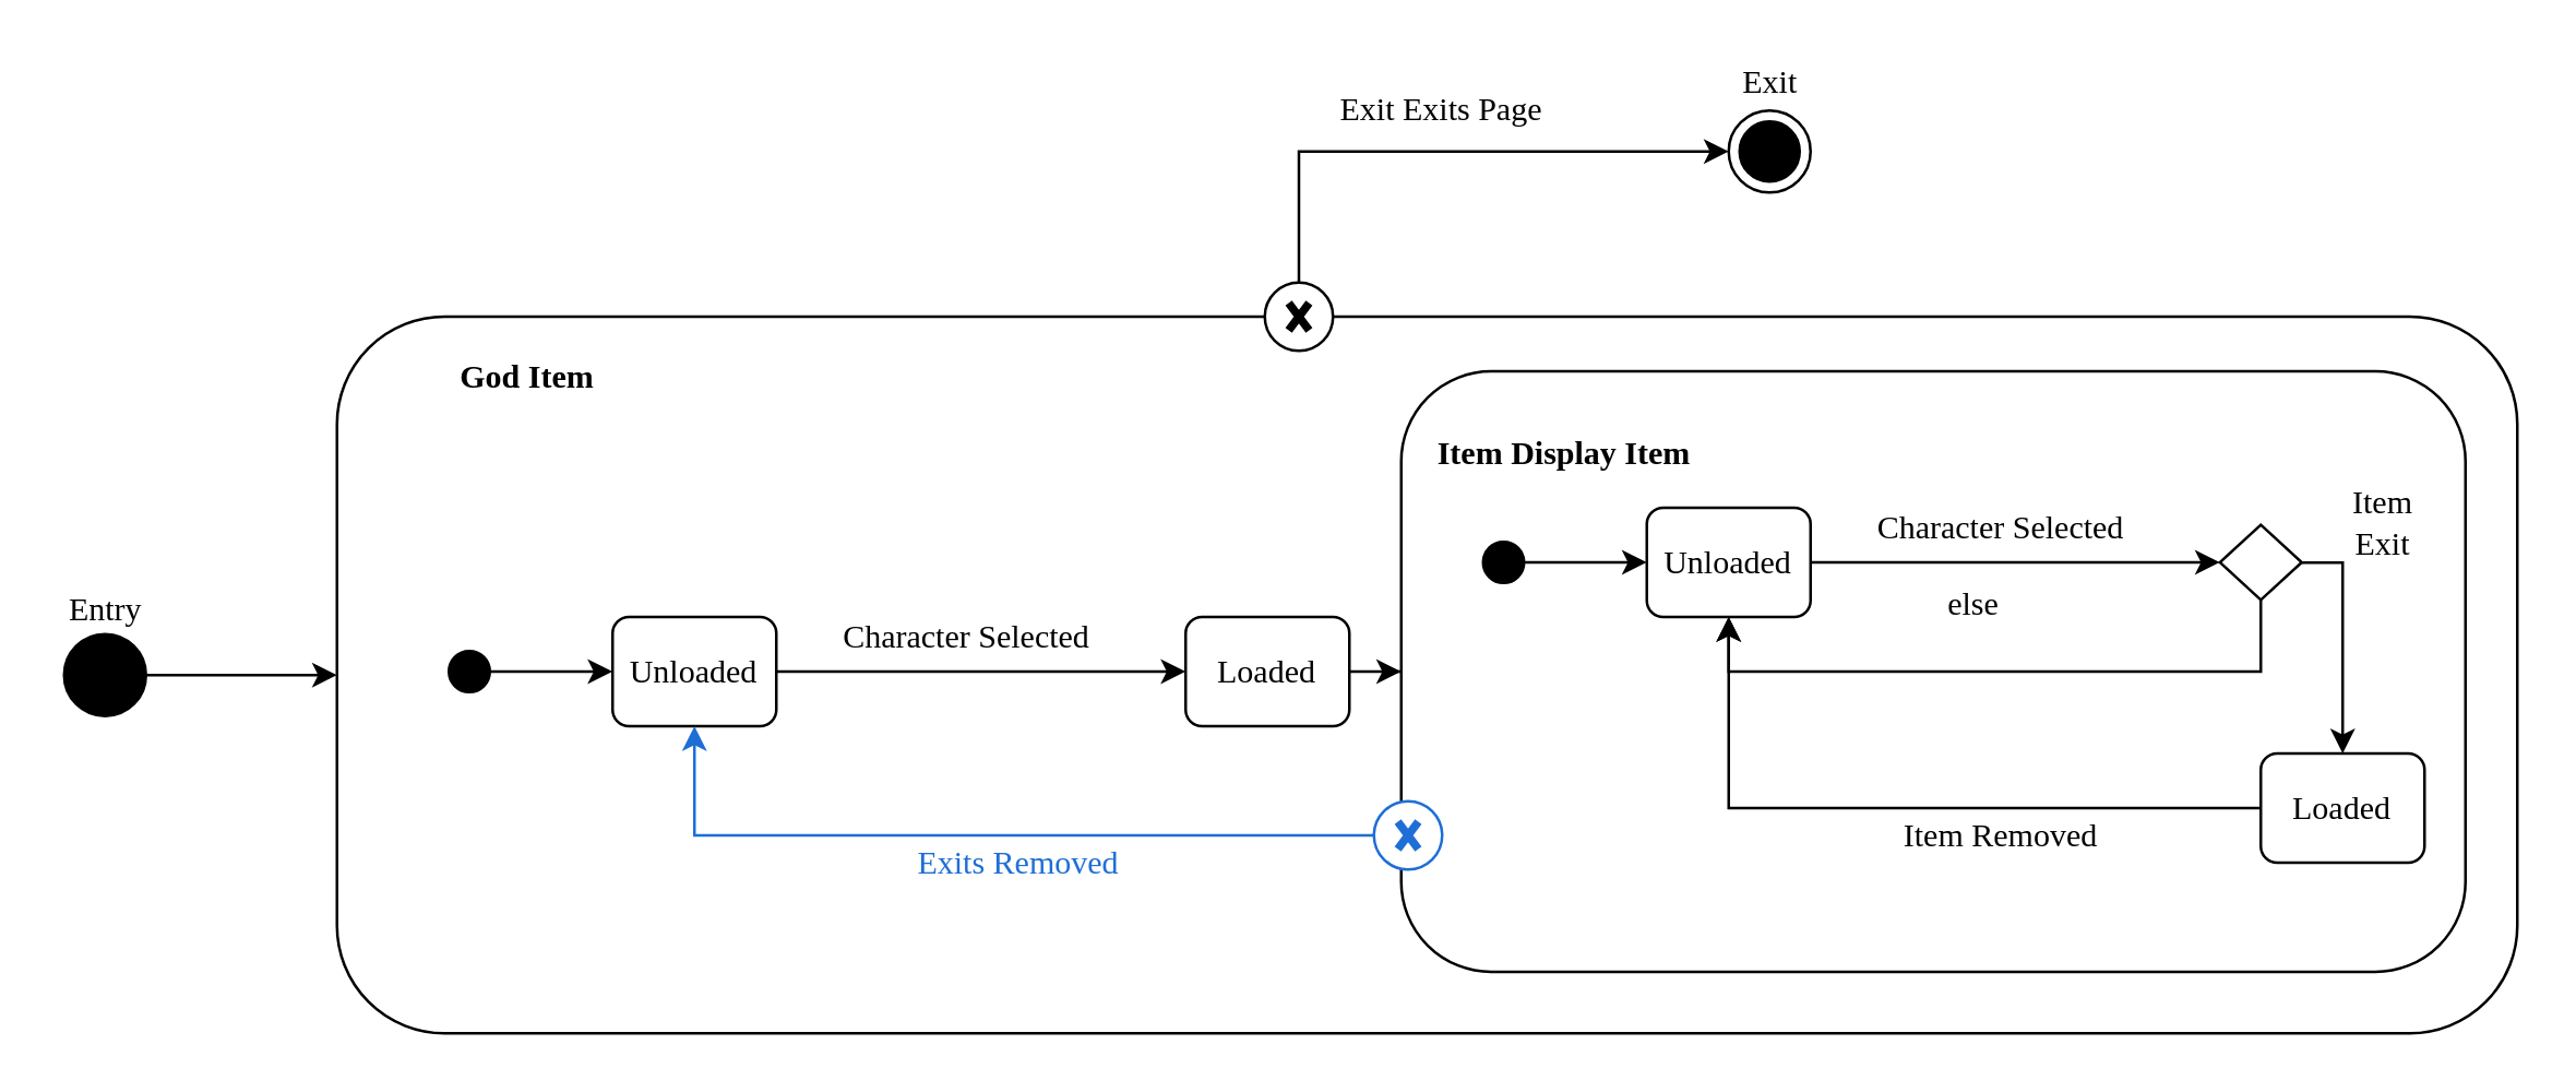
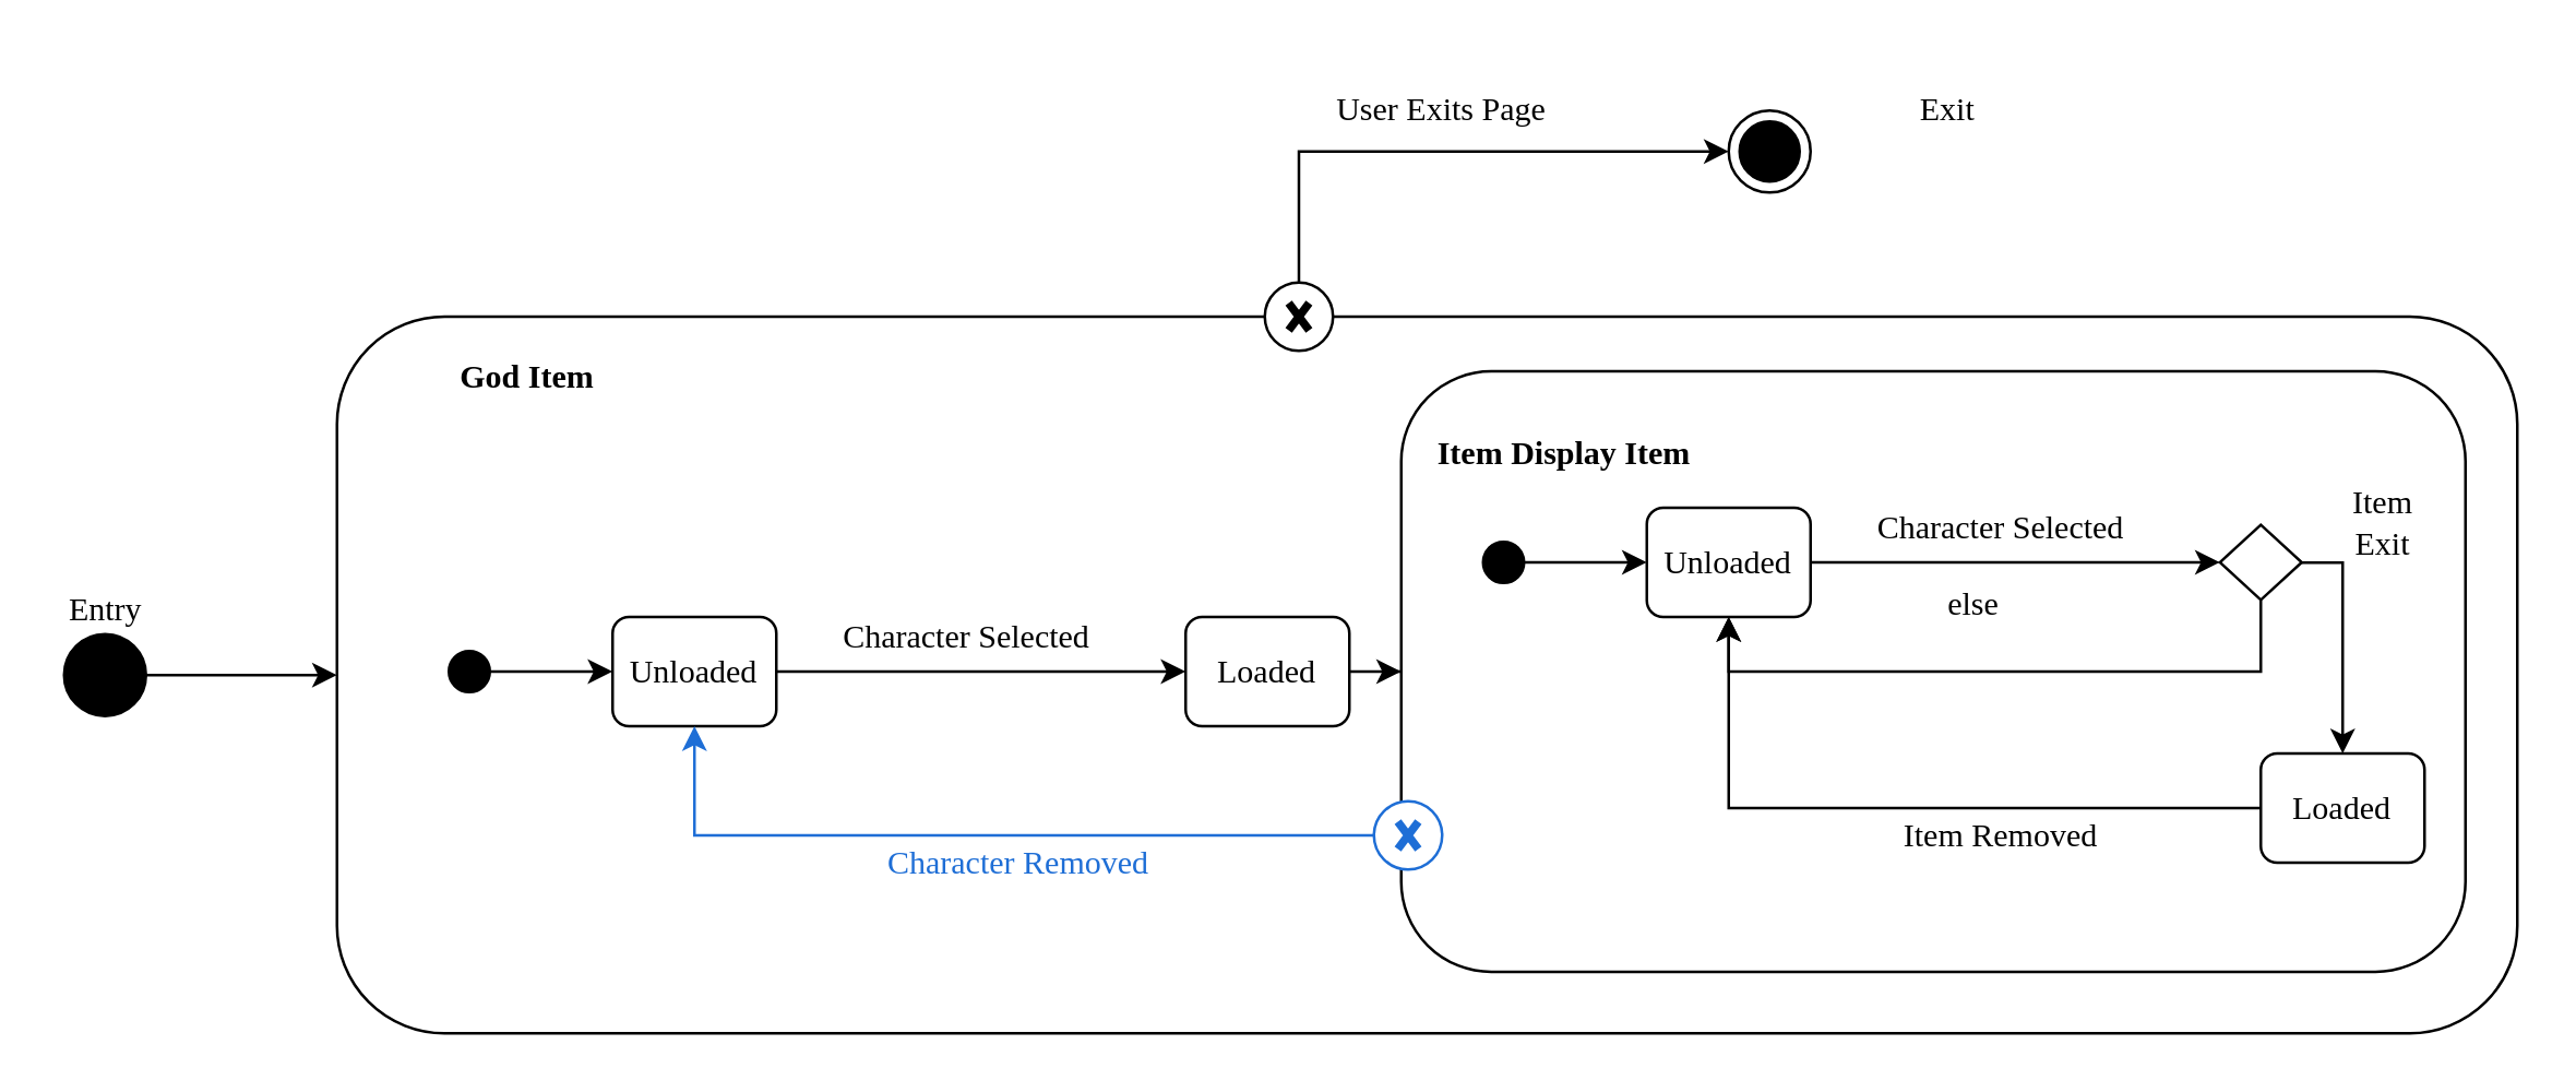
- <mxCell id="7" value="Exit" style="text;html=1;strokeColor=none;fillColor=none;align=center;verticalAlign=middle;whiteSpace=wrap;rounded=0;fontFamily=Roboto Monospace;fontSource=https%3A%2F%2Ffonts.googleapis.com%2Fcss%3Ffamily%3DRoboto%2BMonospace;" vertex="1" parent="1"><mxGeometry x="630.5" y="20" width="35" height="20" as="geometry" /></mxCell>
+ <mxCell id="7" value="Exit" style="text;html=1;strokeColor=none;fillColor=none;align=center;verticalAlign=middle;whiteSpace=wrap;rounded=0;fontFamily=Roboto Monospace;fontSource=https%3A%2F%2Ffonts.googleapis.com%2Fcss%3Ffamily%3DRoboto%2BMonospace;" vertex="1" parent="1"><mxGeometry x="695.5" y="30" width="35" height="20" as="geometry" /></mxCell>
- <mxCell id="15" value="&lt;font face=&quot;Roboto Monospace&quot;&gt;Exit Exits Page&lt;br&gt;&lt;/font&gt;" style="text;html=1;strokeColor=none;fillColor=none;align=center;verticalAlign=middle;whiteSpace=wrap;rounded=0;" vertex="1" parent="1"><mxGeometry x="478" y="35" width="100" height="10" as="geometry" /></mxCell>
+ <mxCell id="15" value="&lt;font face=&quot;Roboto Monospace&quot;&gt;User Exits Page&lt;br&gt;&lt;/font&gt;" style="text;html=1;strokeColor=none;fillColor=none;align=center;verticalAlign=middle;whiteSpace=wrap;rounded=0;" vertex="1" parent="1"><mxGeometry x="478" y="35" width="100" height="10" as="geometry" /></mxCell>
- <mxCell id="38" value="&lt;font face=&quot;Roboto Monospace&quot;&gt;Exits Removed&lt;br&gt;&lt;/font&gt;" style="text;html=1;strokeColor=#FFFFFF;fillColor=none;align=center;verticalAlign=middle;whiteSpace=wrap;rounded=0;fontColor=#1E6ED6;" vertex="1" parent="1"><mxGeometry x="323" y="310.5" width="100" height="10" as="geometry" /></mxCell>
+ <mxCell id="38" value="&lt;font face=&quot;Roboto Monospace&quot;&gt;Character Removed&lt;br&gt;&lt;/font&gt;" style="text;html=1;strokeColor=#FFFFFF;fillColor=none;align=center;verticalAlign=middle;whiteSpace=wrap;rounded=0;fontColor=#1E6ED6;" vertex="1" parent="1"><mxGeometry x="323" y="310.5" width="100" height="10" as="geometry" /></mxCell>
